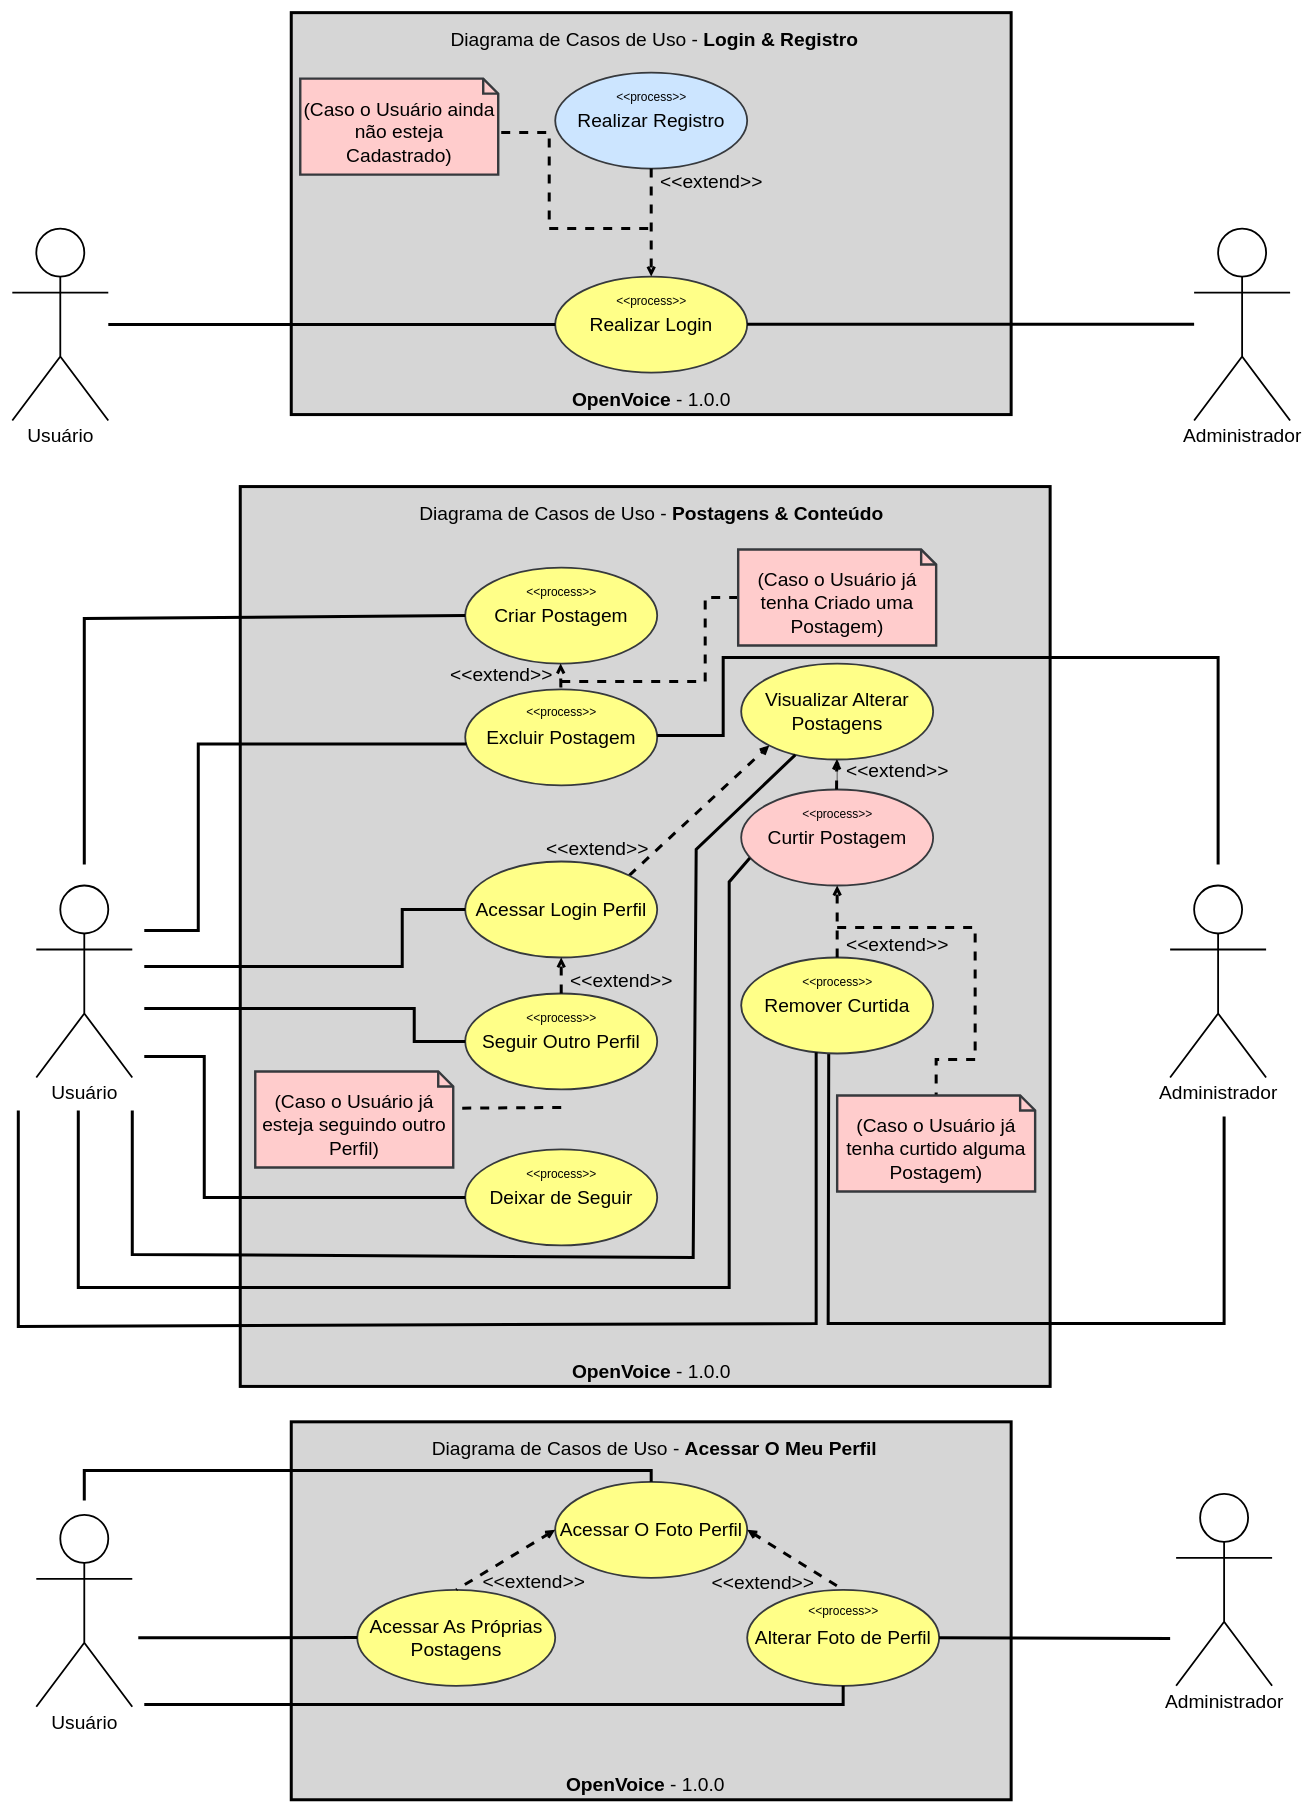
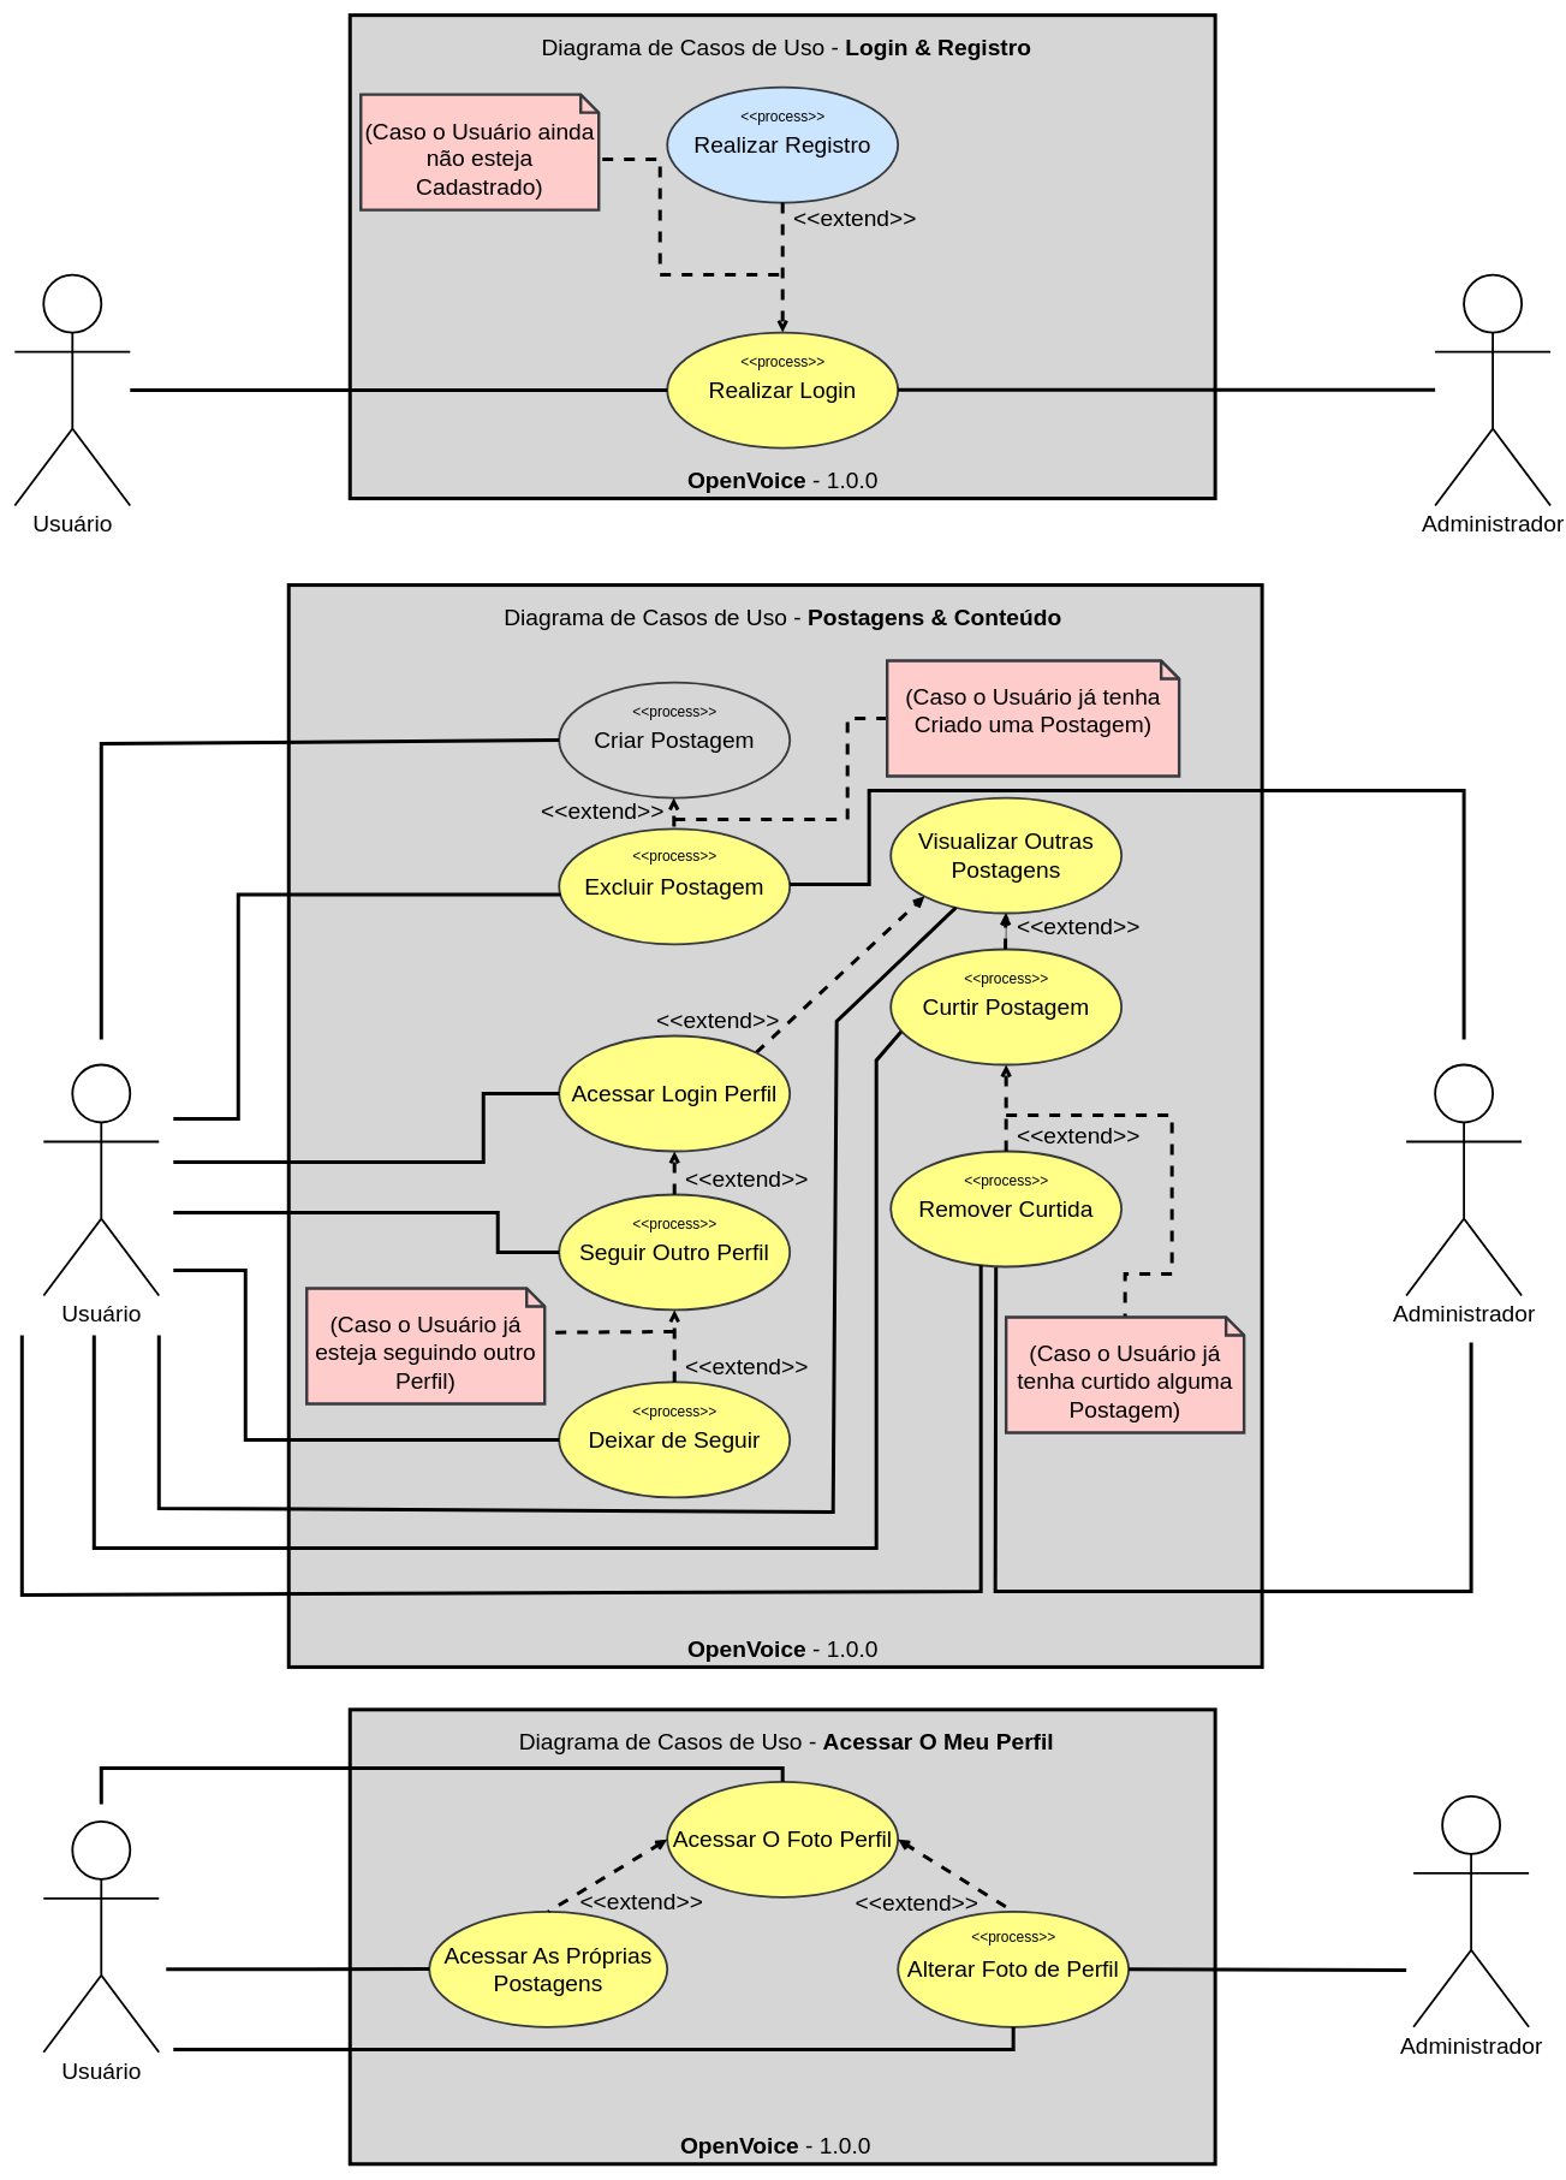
- <mxCell id="25" value="&lt;font style=&quot;font-size: 32px;&quot;&gt;(Caso o Usuário já tenha Criado uma Postagem)&lt;br&gt;&lt;/font&gt;" style="shape=note2;boundedLbl=1;whiteSpace=wrap;html=1;size=25;verticalAlign=top;align=center;strokeWidth=4;fillColor=#ffcccc;strokeColor=#36393d;" parent="1" vertex="1"><mxGeometry x="1230" y="915" width="330" height="160" as="geometry" /></mxCell>
+ <mxCell id="25" value="&lt;font style=&quot;font-size: 32px;&quot;&gt;(Caso o Usuário já tenha Criado uma Postagem)&lt;br&gt;&lt;/font&gt;" style="shape=note2;boundedLbl=1;whiteSpace=wrap;html=1;size=25;verticalAlign=top;align=center;strokeWidth=4;fillColor=#ffcccc;strokeColor=#36393d;" parent="1" vertex="1"><mxGeometry x="1230" y="915" width="405" height="160" as="geometry" /></mxCell>
- <mxCell id="8" value="&lt;font style=&quot;font-size: 32px;&quot;&gt;Criar Postagem&lt;br&gt;&lt;/font&gt;" style="ellipse;whiteSpace=wrap;html=1;strokeWidth=3;fillColor=#ffff88;strokeColor=#36393d;" parent="1" vertex="1"><mxGeometry x="775" y="945" width="320" height="160" as="geometry" /></mxCell>
+ <mxCell id="8" value="&lt;font style=&quot;font-size: 32px;&quot;&gt;Criar Postagem&lt;br&gt;&lt;/font&gt;" style="ellipse;whiteSpace=wrap;html=1;strokeWidth=3;fillColor=#d6d6d6;strokeColor=#36393d;" parent="1" vertex="1"><mxGeometry x="775" y="945" width="320" height="160" as="geometry" /></mxCell>
- <mxCell id="7" value="&lt;font style=&quot;font-size: 32px;&quot;&gt;Visualizar Alterar Postagens&lt;br&gt;&lt;/font&gt;" style="ellipse;whiteSpace=wrap;html=1;strokeWidth=3;fillColor=#ffff88;strokeColor=#36393d;" parent="1" vertex="1"><mxGeometry x="1235" y="1105" width="320" height="160" as="geometry" /></mxCell>
+ <mxCell id="7" value="&lt;font style=&quot;font-size: 32px;&quot;&gt;Visualizar Outras Postagens&lt;br&gt;&lt;/font&gt;" style="ellipse;whiteSpace=wrap;html=1;strokeWidth=3;fillColor=#ffff88;strokeColor=#36393d;" parent="1" vertex="1"><mxGeometry x="1235" y="1105" width="320" height="160" as="geometry" /></mxCell>
- <mxCell id="11" value="&lt;font style=&quot;font-size: 32px;&quot;&gt;Curtir Postagem&lt;br&gt;&lt;/font&gt;" style="ellipse;whiteSpace=wrap;html=1;strokeWidth=3;fillColor=#ffcccc;strokeColor=#36393d;" parent="1" vertex="1"><mxGeometry x="1235" y="1315" width="320" height="160" as="geometry" /></mxCell>
+ <mxCell id="11" value="&lt;font style=&quot;font-size: 32px;&quot;&gt;Curtir Postagem&lt;br&gt;&lt;/font&gt;" style="ellipse;whiteSpace=wrap;html=1;strokeWidth=3;fillColor=#ffff88;strokeColor=#36393d;" parent="1" vertex="1"><mxGeometry x="1235" y="1315" width="320" height="160" as="geometry" /></mxCell>
+ <mxCell id="22" value="&lt;font style=&quot;font-size: 32px;&quot;&gt;&amp;lt;&amp;lt;extend&amp;gt;&amp;gt;&lt;/font&gt;" style="html=1;verticalAlign=bottom;labelBackgroundColor=none;endArrow=open;endFill=0;dashed=1;rounded=0;strokeWidth=5;entryX=0.5;entryY=1;entryDx=0;entryDy=0;exitX=0.5;exitY=0;exitDx=0;exitDy=0;" parent="1" source="21" target="19" edge="1"><mxGeometry x="-1" y="-100" width="160" relative="1" as="geometry"><mxPoint x="875" y="1875" as="sourcePoint" /><mxPoint x="934.52" y="1875" as="targetPoint" /><mxPoint as="offset" /></mxGeometry></mxCell>
